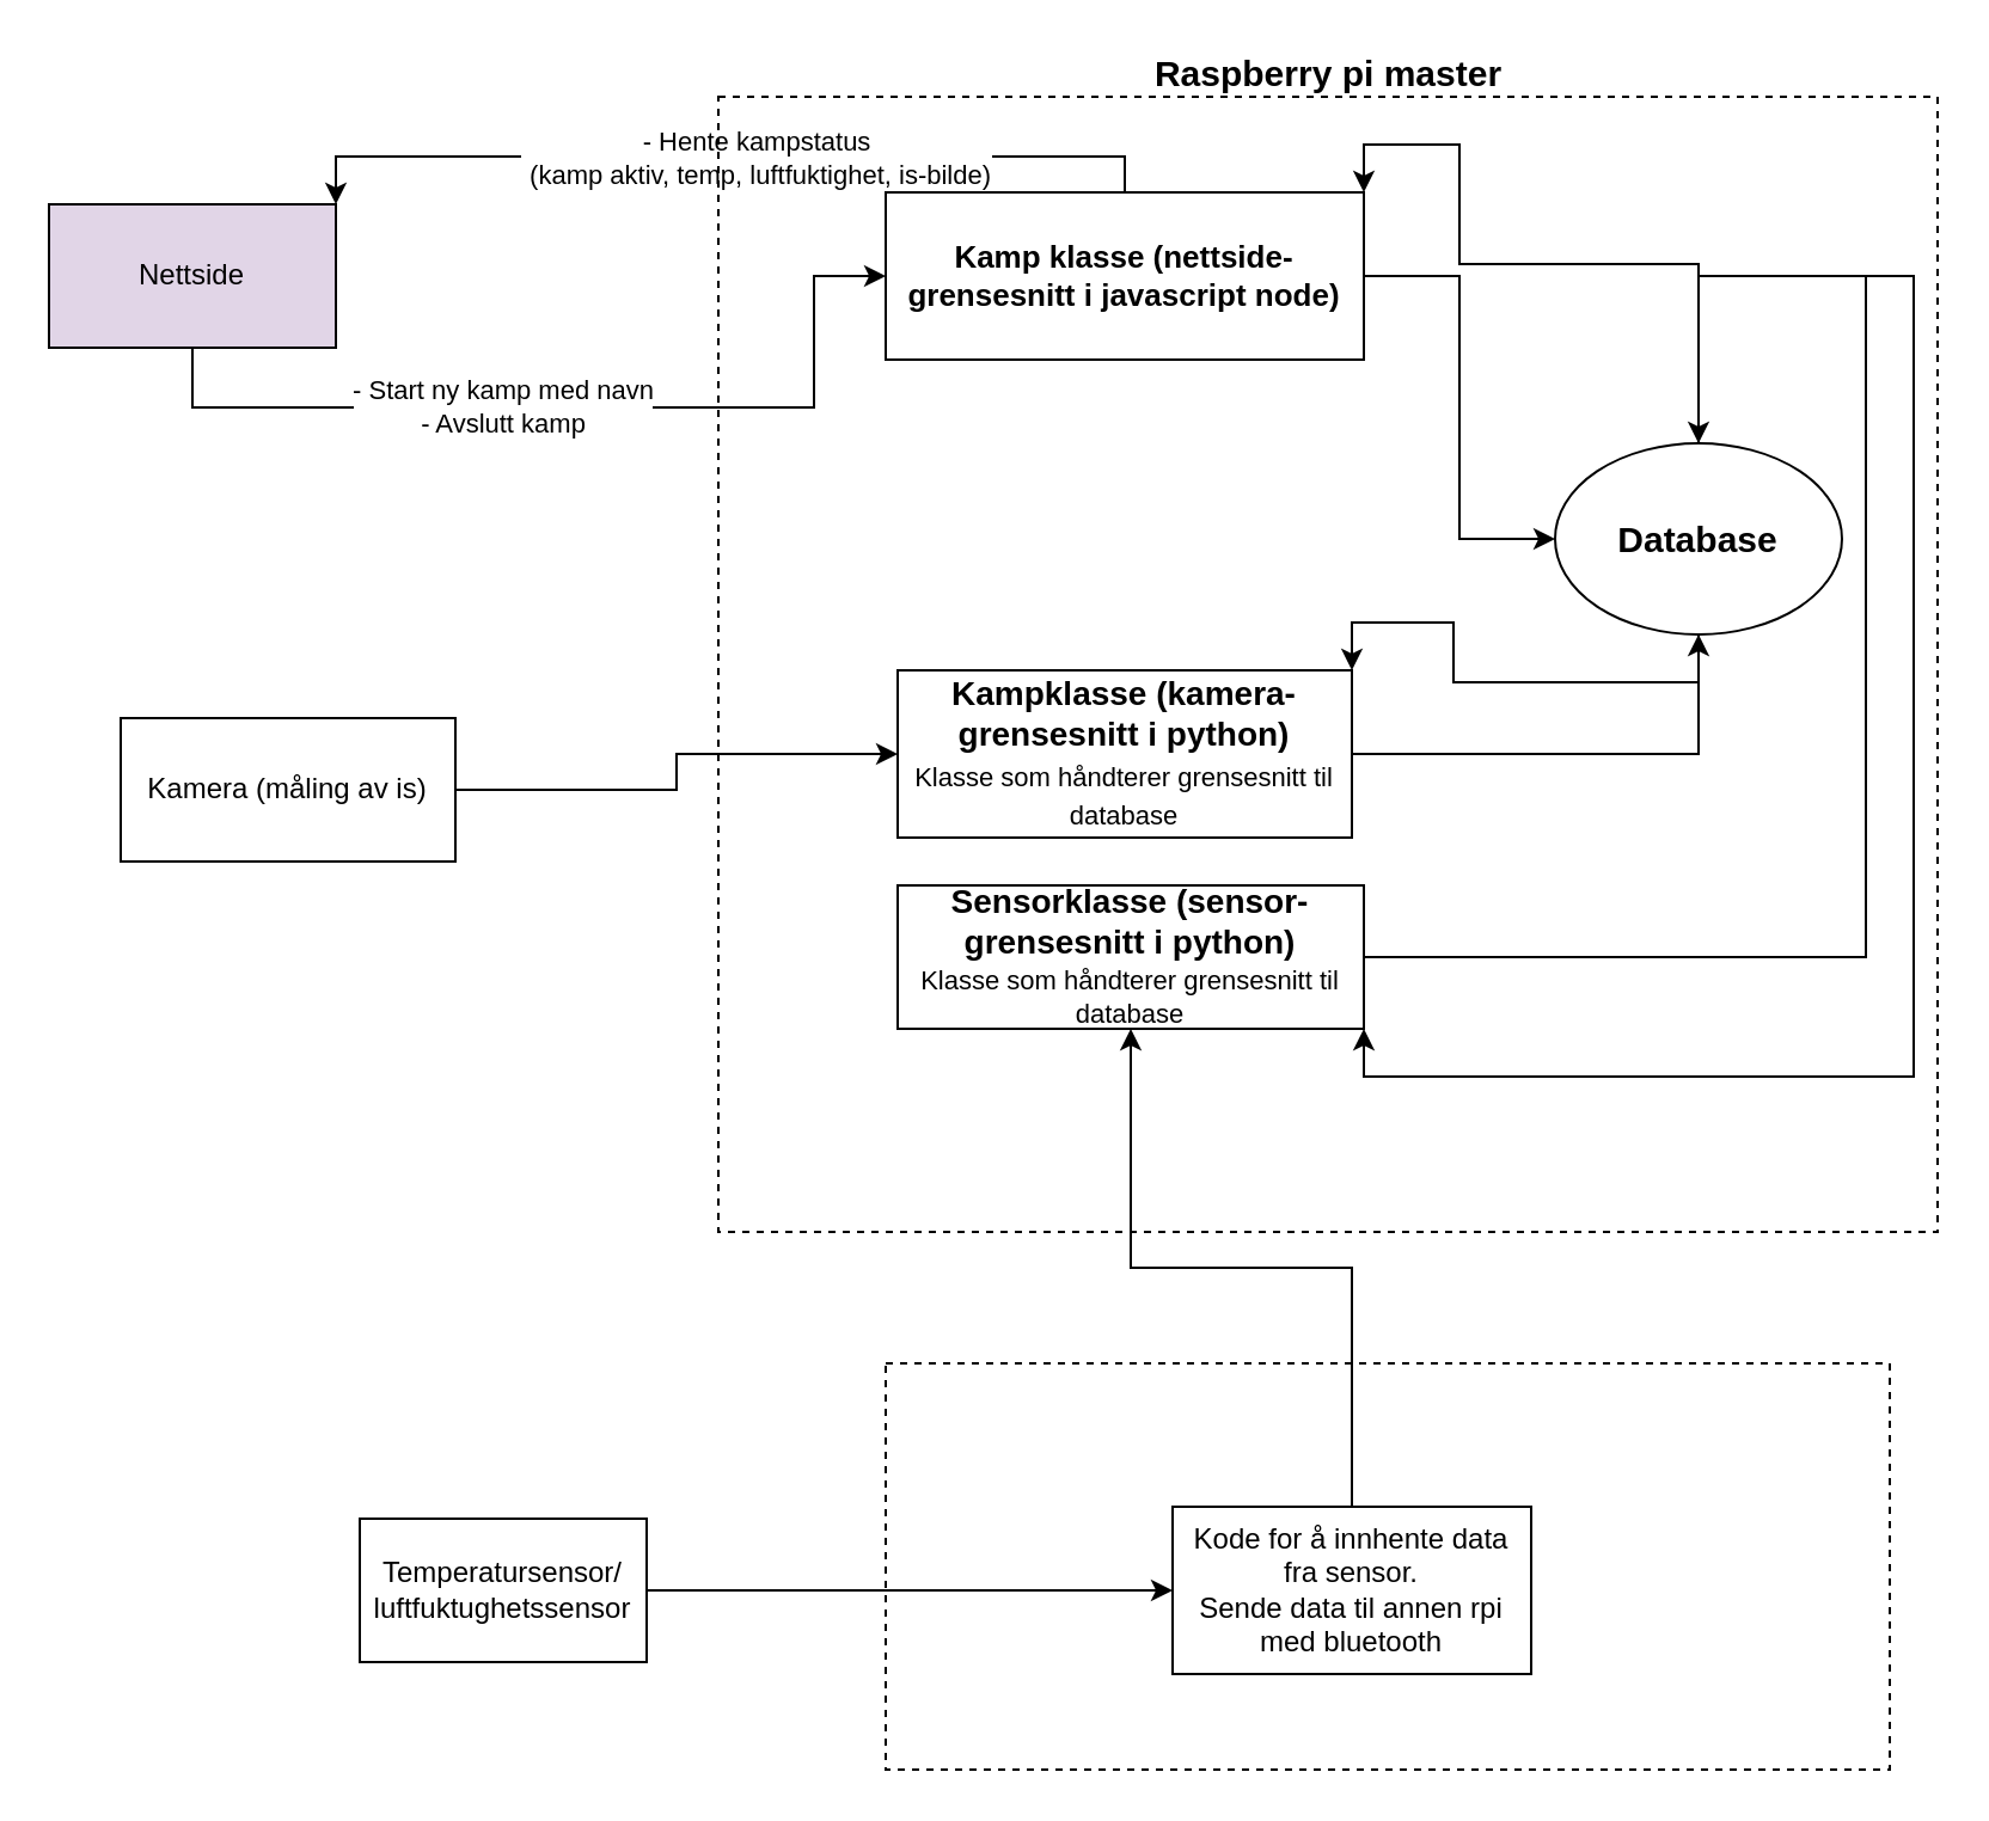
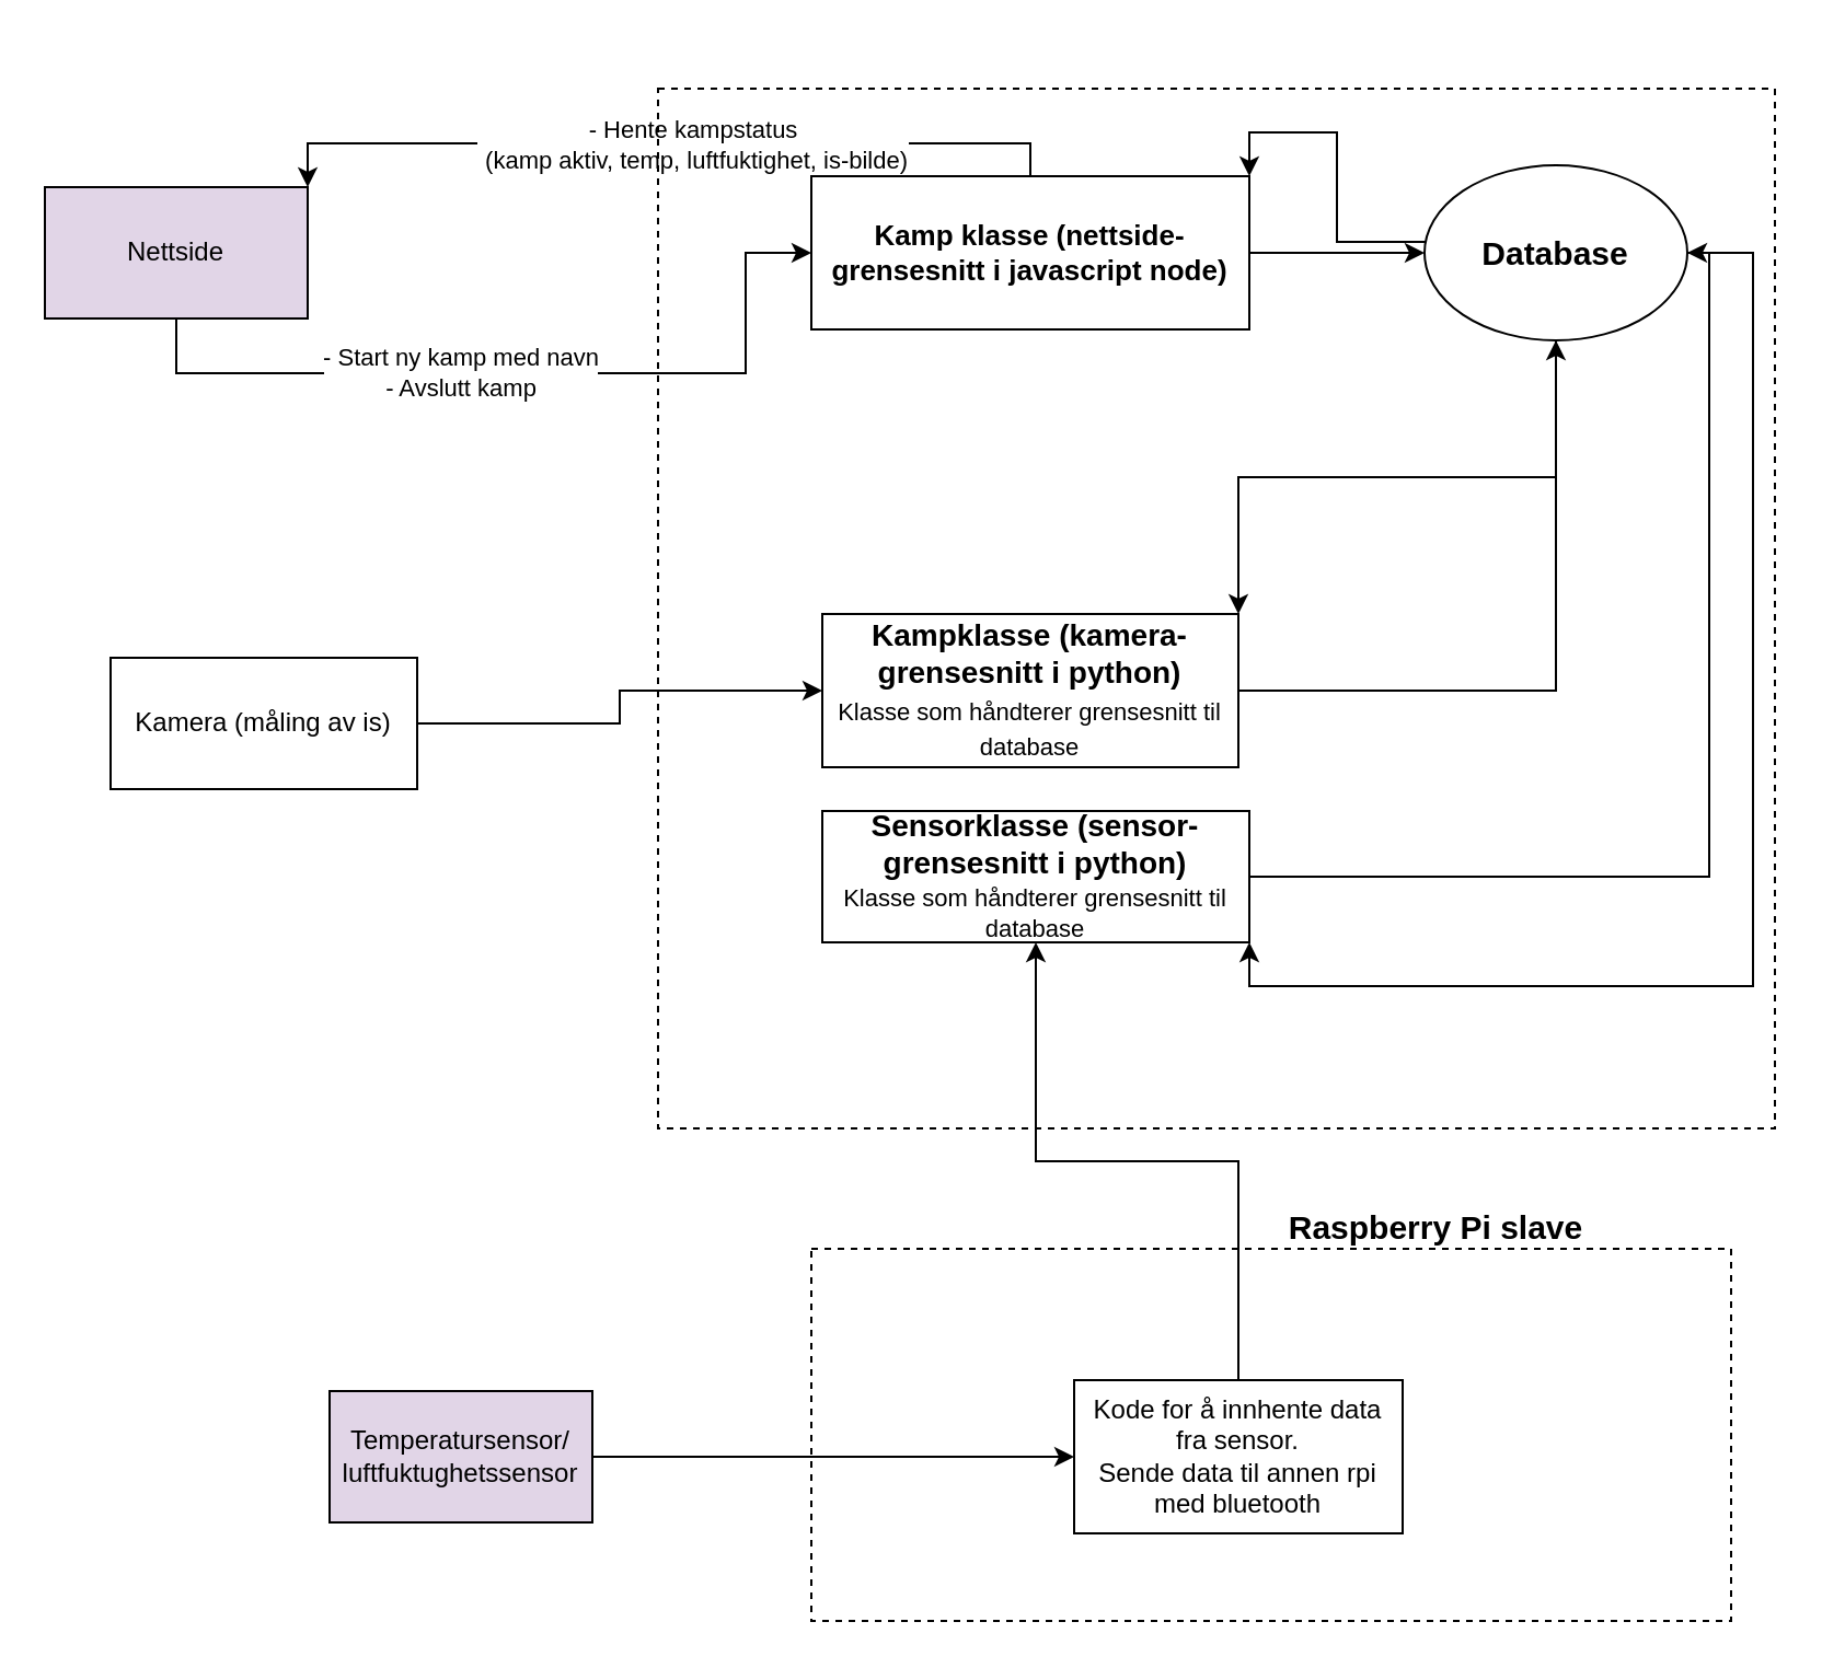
- <mxCell id="17" value="&lt;b&gt;&lt;font style=&quot;font-size: 15px&quot;&gt;Raspberry pi master&lt;/font&gt;&lt;/b&gt;" style="text;html=1;align=center;verticalAlign=middle;resizable=0;points=[];autosize=1;" vertex="1" parent="1"><mxGeometry x="475" y="20" width="160" height="20" as="geometry" /></mxCell>
- <mxCell id="13" value="&lt;b&gt;&lt;font style=&quot;font-size: 15px&quot;&gt;Database&lt;/font&gt;&lt;/b&gt;" style="ellipse;whiteSpace=wrap;html=1;" vertex="1" parent="1"><mxGeometry x="650" y="185" width="120" height="80" as="geometry" /></mxCell>
+ <mxCell id="13" value="&lt;b&gt;&lt;font style=&quot;font-size: 15px&quot;&gt;Database&lt;/font&gt;&lt;/b&gt;" style="ellipse;whiteSpace=wrap;html=1;" vertex="1" parent="1"><mxGeometry x="650" y="75" width="120" height="80" as="geometry" /></mxCell>
+ <mxCell id="21" value="&lt;b&gt;&lt;font&gt;&lt;span style=&quot;font-size: 15px&quot;&gt;Raspberry&amp;nbsp;Pi slave&lt;br&gt;&lt;/span&gt;&lt;/font&gt;&lt;/b&gt;" style="text;html=1;align=center;verticalAlign=middle;resizable=0;points=[];autosize=1;" vertex="1" parent="1"><mxGeometry x="580" y="550" width="150" height="20" as="geometry" /></mxCell>
- <mxCell id="23" value="Temperatursensor/ luftfuktughetssensor" style="rounded=0;whiteSpace=wrap;html=1;" vertex="1" parent="1"><mxGeometry x="150" y="635" width="120" height="60" as="geometry" /></mxCell>
+ <mxCell id="23" value="Temperatursensor/ luftfuktughetssensor" style="rounded=0;whiteSpace=wrap;html=1;fillColor=#e1d5e7;" vertex="1" parent="1"><mxGeometry x="150" y="635" width="120" height="60" as="geometry" /></mxCell>
